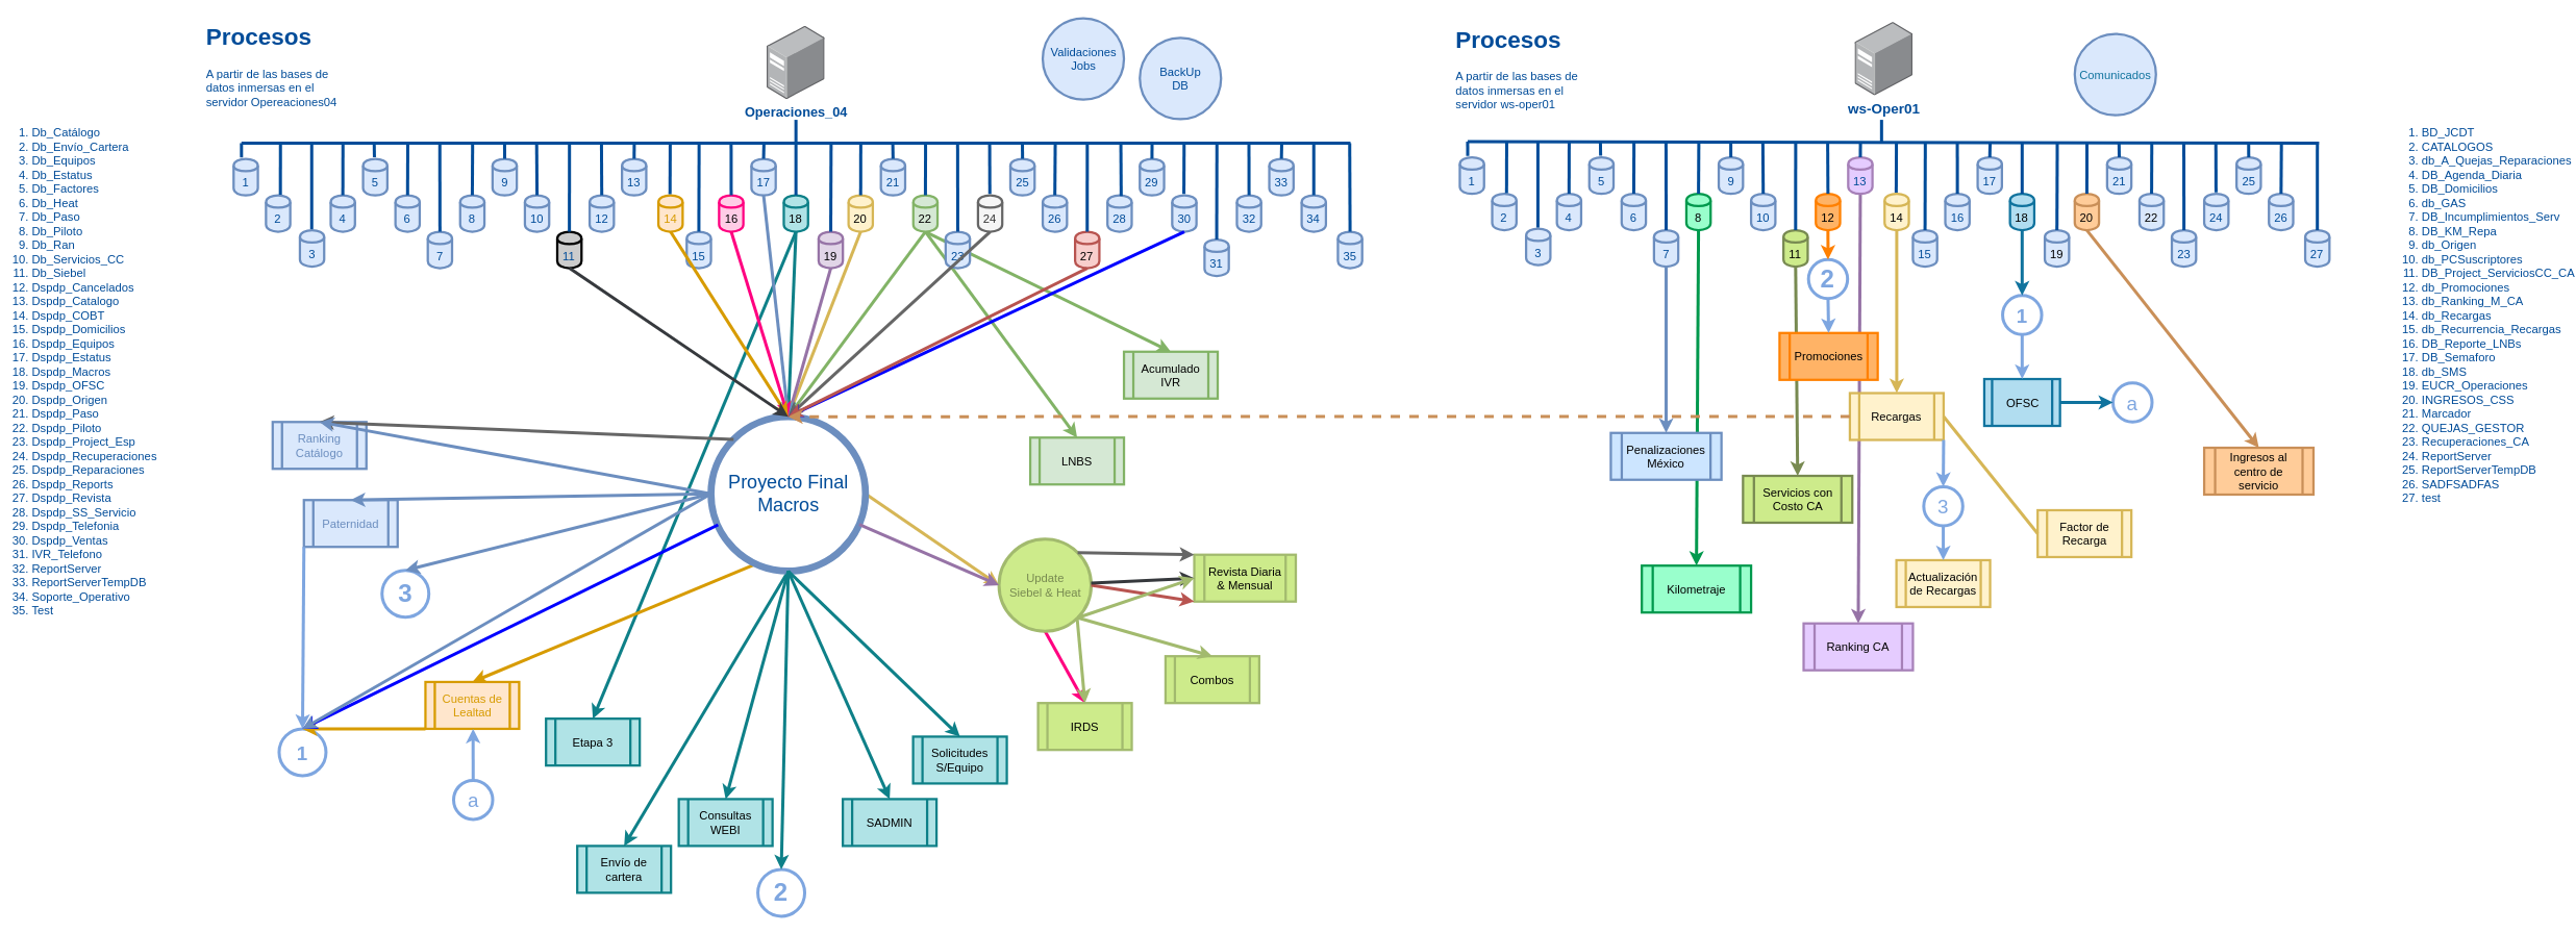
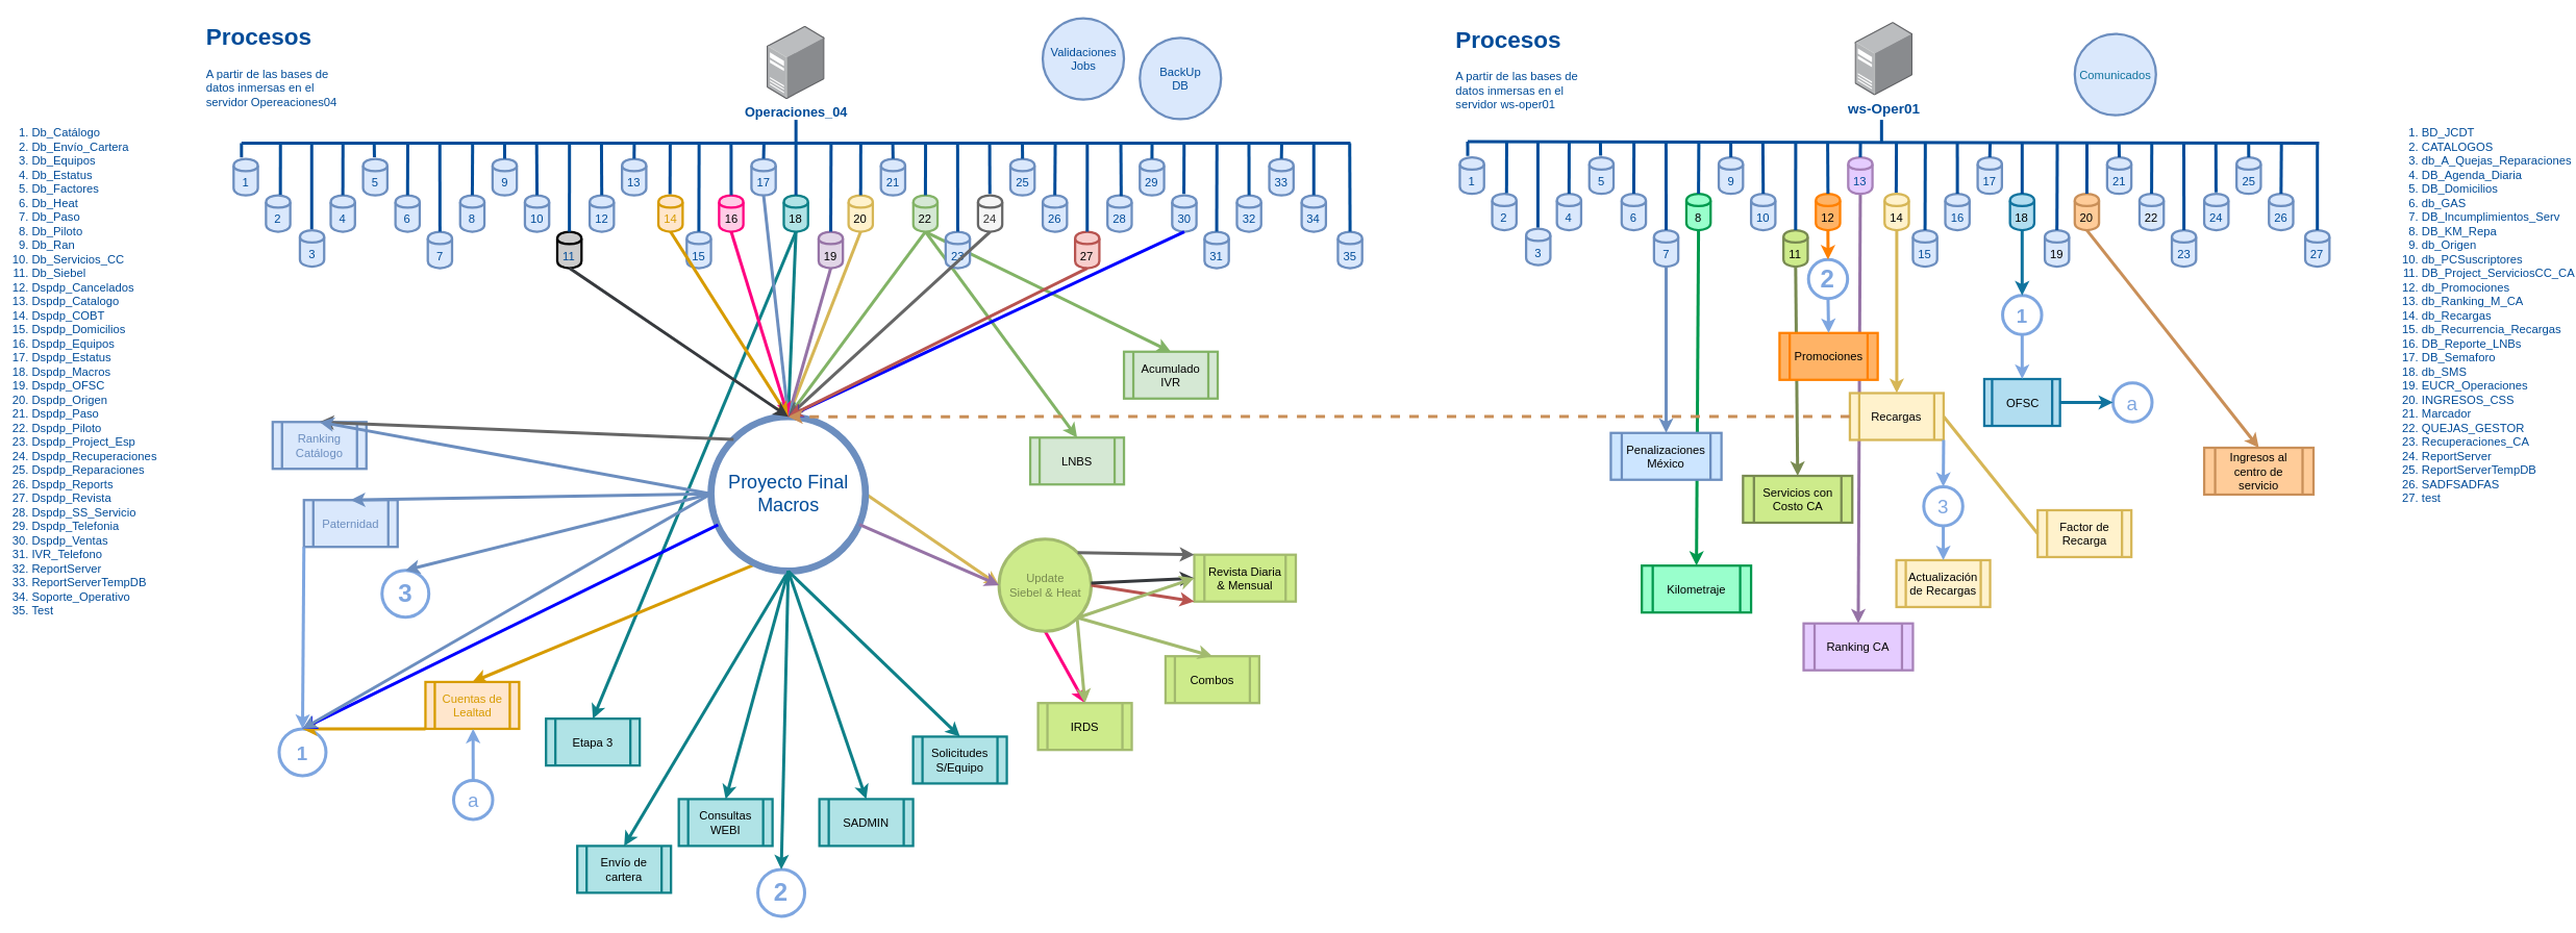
- <mxCell id="42" value="31" parent="1" style="shape=cylinder;whiteSpace=wrap;html=1;boundedLbl=1;backgroundOutline=1;labelBackgroundColor=none;strokeWidth=3;fillColor=#dae8fc;strokeColor=#6C8EBF;fontColor=#004C99;fontSize=15;" vertex="1"><mxGeometry x="1523.165" y="306.333" as="geometry" width="31.079" height="46.667" /></mxCell>
+ <mxCell id="42" value="31" parent="1" style="shape=cylinder;whiteSpace=wrap;html=1;boundedLbl=1;backgroundOutline=1;labelBackgroundColor=none;strokeWidth=3;fillColor=#dae8fc;strokeColor=#6C8EBF;fontColor=#004C99;fontSize=15;" vertex="1"><mxGeometry as="geometry" x="1523.165" y="296.333" width="31.079" height="46.667" /></mxCell>
- <mxCell id="52" value="SADMIN" parent="1" style="shape=process;whiteSpace=wrap;html=1;backgroundOutline=1;labelBackgroundColor=none;strokeColor=#0E8088;strokeWidth=3;fontSize=15;align=center;fillColor=#B0E3E6;" vertex="1"><mxGeometry x="1060" y="1023" as="geometry" width="120" height="60" /></mxCell>
+ <mxCell id="52" value="SADMIN" parent="1" style="shape=process;whiteSpace=wrap;html=1;backgroundOutline=1;labelBackgroundColor=none;strokeColor=#0E8088;strokeWidth=3;fontSize=15;align=center;fillColor=#B0E3E6;" vertex="1"><mxGeometry as="geometry" x="1030" y="1023" width="120" height="60" /></mxCell>
